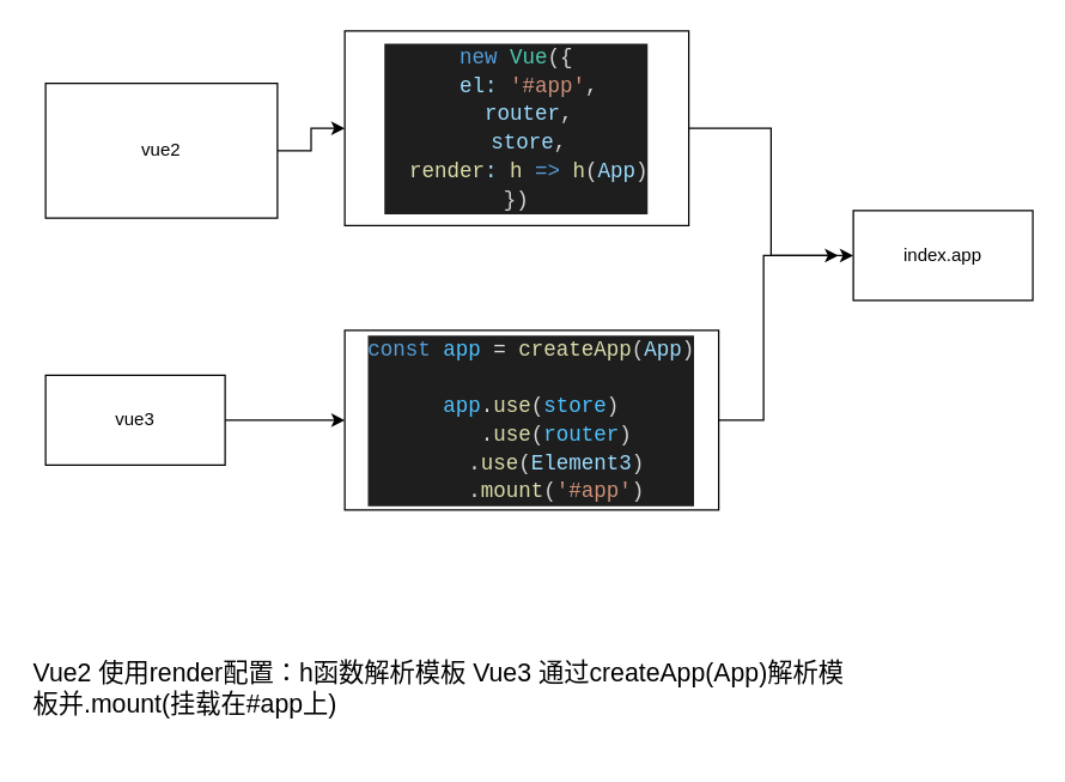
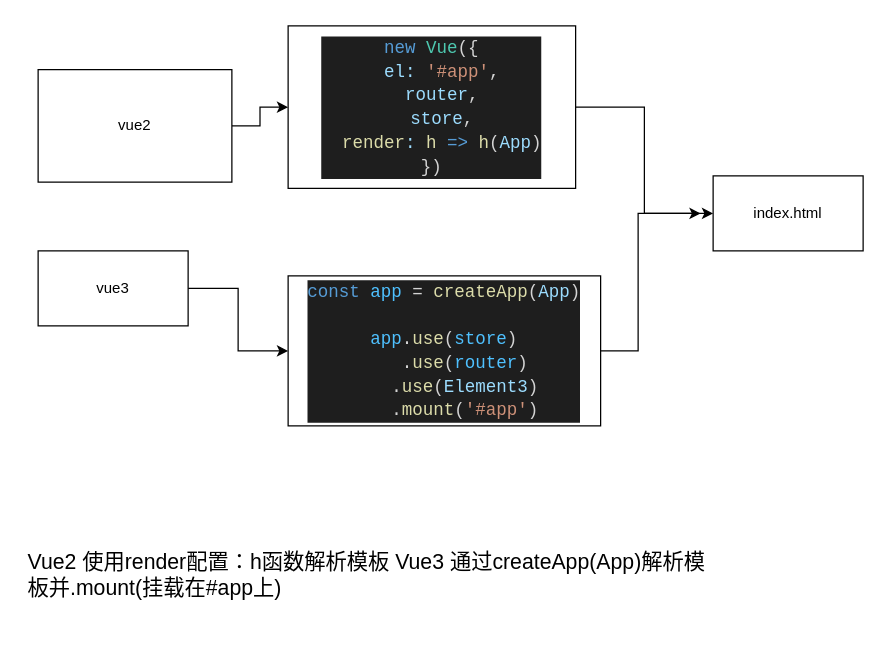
- <mxCell id="6" value="index.app" style="whiteSpace=wrap;html=1;rounded=0;" vertex="1" parent="1"><mxGeometry x="570" y="140" width="120" height="60" as="geometry" /></mxCell>
+ <mxCell id="6" value="index.html" style="whiteSpace=wrap;html=1;rounded=0;" vertex="1" parent="1"><mxGeometry x="570" y="140" width="120" height="60" as="geometry" /></mxCell>
- <mxCell id="5" value="vue3" style="rounded=0;whiteSpace=wrap;html=1;" vertex="1" parent="1"><mxGeometry x="30" y="250" width="120" height="60" as="geometry" /></mxCell>
+ <mxCell id="5" value="vue3" style="rounded=0;whiteSpace=wrap;html=1;" vertex="1" parent="1"><mxGeometry x="30" y="200" width="120" height="60" as="geometry" /></mxCell>
